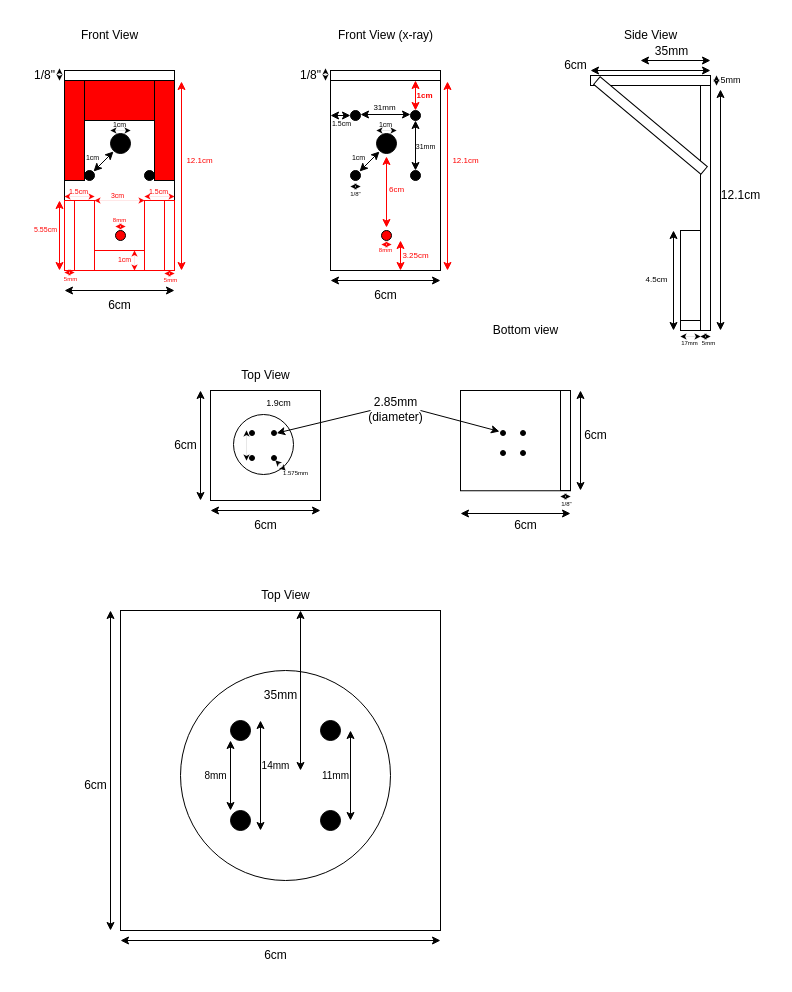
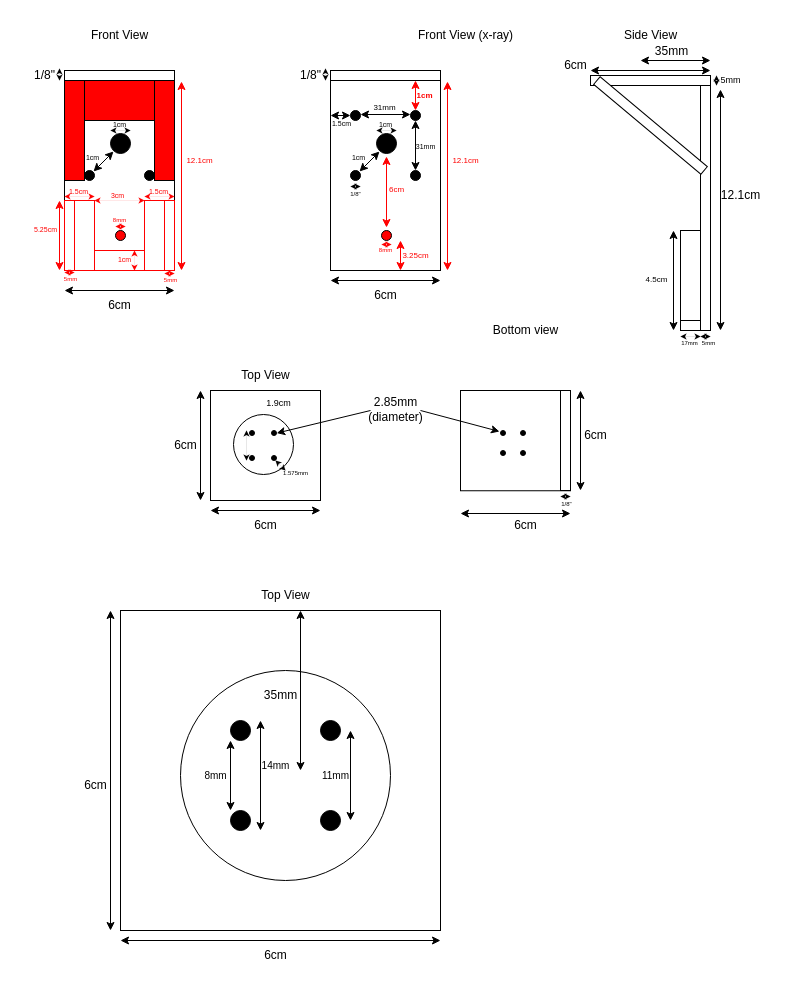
- <mxCell id="115" value="Front View" style="text;html=1;align=center;verticalAlign=middle;resizable=0;points=[];autosize=1;strokeColor=none;fillColor=none;" vertex="1" parent="1"><mxGeometry x="69" y="20" width="80" height="30" as="geometry" /></mxCell>
+ <mxCell id="115" value="Front View" style="text;html=1;align=center;verticalAlign=middle;resizable=0;points=[];autosize=1;strokeColor=none;fillColor=none;" vertex="1" parent="1"><mxGeometry x="79" y="20" width="80" height="30" as="geometry" /></mxCell>
- <mxCell id="77" value="Front View (x-ray)" style="text;html=1;align=center;verticalAlign=middle;resizable=0;points=[];autosize=1;strokeColor=none;fillColor=none;" vertex="1" parent="1"><mxGeometry x="325" y="20" width="120" height="30" as="geometry" /></mxCell>
+ <mxCell id="77" value="Front View (x-ray)" style="text;html=1;align=center;verticalAlign=middle;resizable=0;points=[];autosize=1;strokeColor=none;fillColor=none;" vertex="1" parent="1"><mxGeometry x="405" y="20" width="120" height="30" as="geometry" /></mxCell>
- <mxCell id="136" value="5.55cm" style="text;html=1;align=center;verticalAlign=middle;resizable=0;points=[];autosize=1;strokeColor=none;fillColor=none;fontSize=7;fontColor=#FF0000;" vertex="1" parent="1"><mxGeometry x="20" y="220" width="50" height="20" as="geometry" /></mxCell>
+ <mxCell id="136" value="5.25cm" style="text;html=1;align=center;verticalAlign=middle;resizable=0;points=[];autosize=1;strokeColor=none;fillColor=none;fontSize=7;fontColor=#FF0000;" vertex="1" parent="1"><mxGeometry x="20" y="220" width="50" height="20" as="geometry" /></mxCell>
